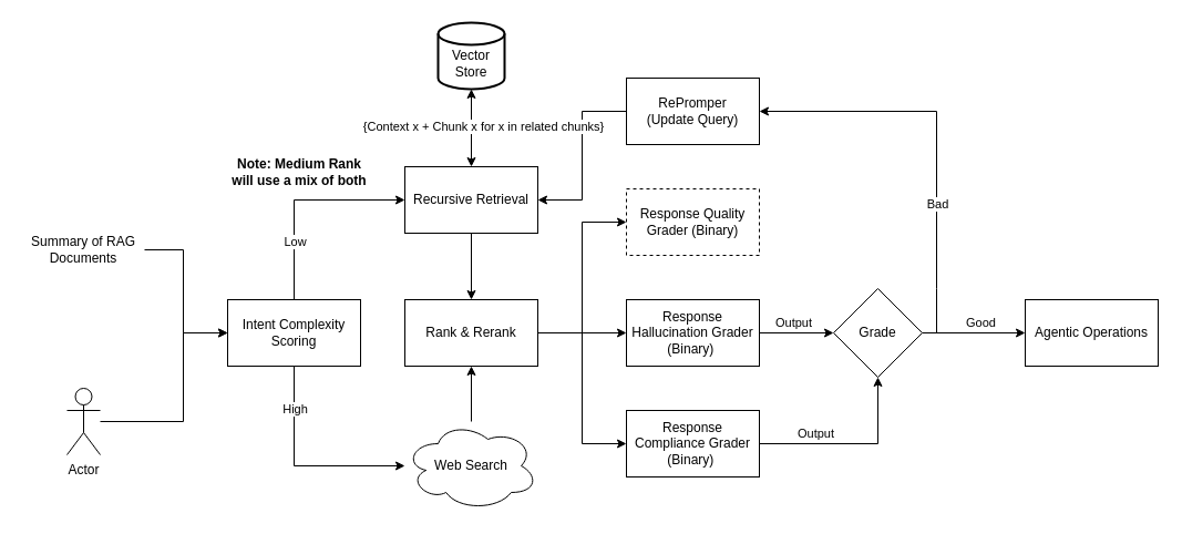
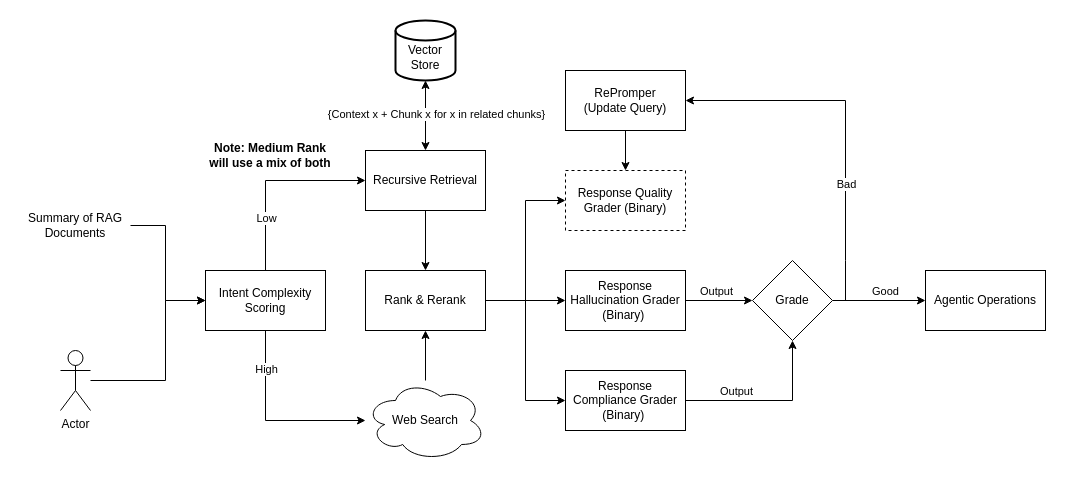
- <mxCell id="26" style="edgeStyle=orthogonalEdgeStyle;rounded=0;orthogonalLoop=1;jettySize=auto;html=1;entryX=1;entryY=0.5;entryDx=0;entryDy=0;" edge="1" parent="1" source="27" target="32"><mxGeometry relative="1" as="geometry"><mxPoint x="505" y="300" as="targetPoint" /></mxGeometry></mxCell>
+ <mxCell id="26" style="edgeStyle=orthogonalEdgeStyle;rounded=0;orthogonalLoop=1;jettySize=auto;html=1;" edge="1" parent="1" source="27" target="8"><mxGeometry relative="1" as="geometry"><mxPoint x="505" y="300" as="targetPoint" /></mxGeometry></mxCell>
